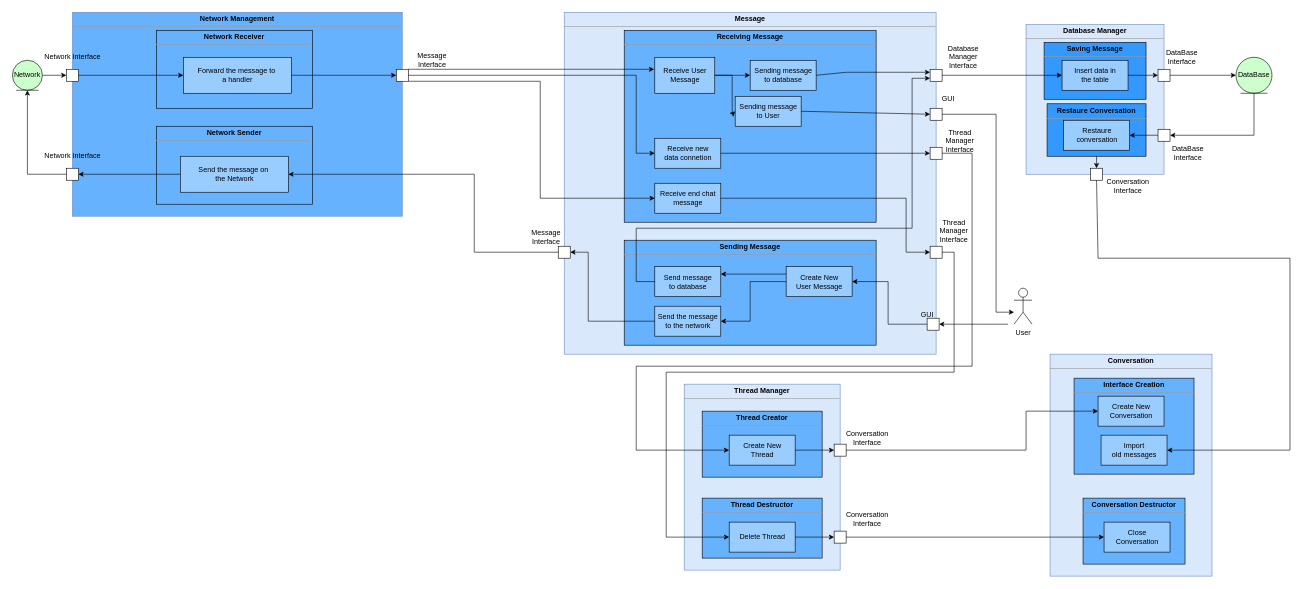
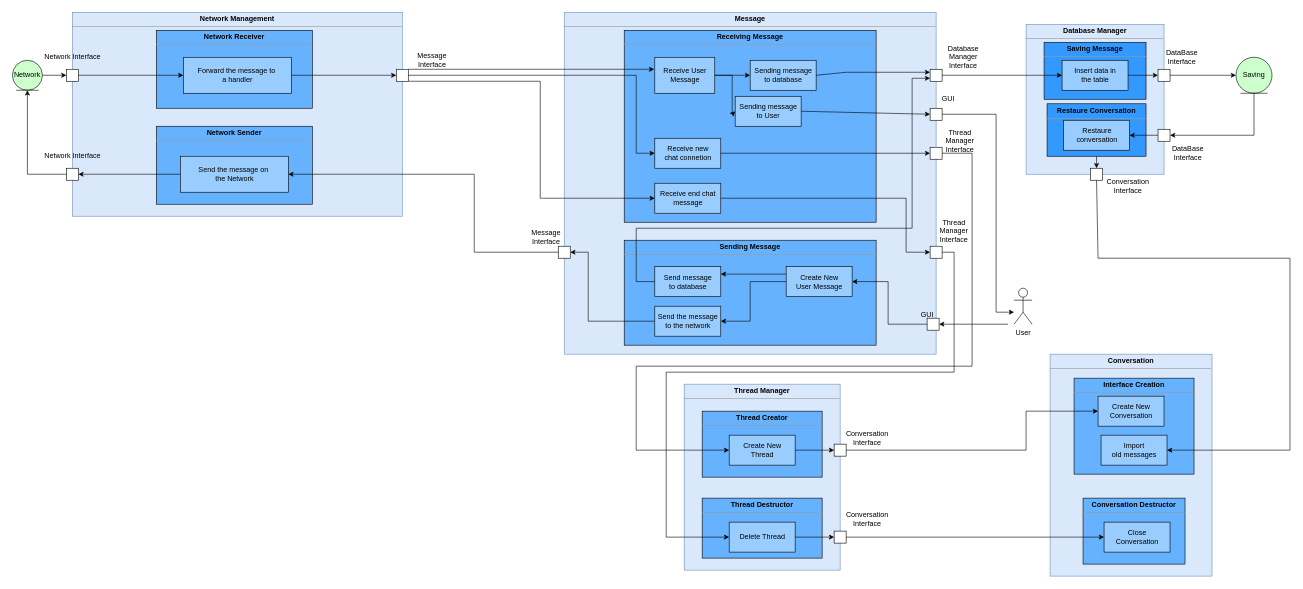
- <mxCell id="55" value="DataBase" style="ellipse;shape=umlEntity;whiteSpace=wrap;html=1;fillColor=#CCFFCC;" parent="1" vertex="1"><mxGeometry x="2060" y="95" width="60" height="60" as="geometry" /></mxCell>
+ <mxCell id="55" value="Saving" style="ellipse;shape=umlEntity;whiteSpace=wrap;html=1;fillColor=#CCFFCC;" parent="1" vertex="1"><mxGeometry x="2060" y="95" width="60" height="60" as="geometry" /></mxCell>
- <mxCell id="3" value="&lt;p style=&quot;margin:0px;margin-top:4px;text-align:center;&quot;&gt;&lt;b&gt;Network Management&lt;/b&gt;&lt;/p&gt;&lt;hr size=&quot;1&quot;&gt;&lt;div style=&quot;height:2px;&quot;&gt;&lt;/div&gt;" style="verticalAlign=top;align=left;overflow=fill;fontSize=12;fontFamily=Helvetica;html=1;fillColor=#66b2ff;strokeColor=#6c8ebf;" parent="1" vertex="1"><mxGeometry x="120" y="20" width="550" height="340" as="geometry" /></mxCell>
+ <mxCell id="3" value="&lt;p style=&quot;margin:0px;margin-top:4px;text-align:center;&quot;&gt;&lt;b&gt;Network Management&lt;/b&gt;&lt;/p&gt;&lt;hr size=&quot;1&quot;&gt;&lt;div style=&quot;height:2px;&quot;&gt;&lt;/div&gt;" style="verticalAlign=top;align=left;overflow=fill;fontSize=12;fontFamily=Helvetica;html=1;fillColor=#dae8fc;strokeColor=#6c8ebf;" parent="1" vertex="1"><mxGeometry x="120" y="20" width="550" height="340" as="geometry" /></mxCell>
- <mxCell id="40" value="&lt;div&gt;Receive new&lt;/div&gt;&lt;div&gt;data connetion&lt;br&gt;&lt;/div&gt;" style="html=1;fillColor=#99CCFF;" parent="1" vertex="1"><mxGeometry x="1091" y="230" width="110" height="50" as="geometry" /></mxCell>
+ <mxCell id="40" value="&lt;div&gt;Receive new&lt;/div&gt;&lt;div&gt;chat connetion&lt;br&gt;&lt;/div&gt;" style="html=1;fillColor=#99CCFF;" parent="1" vertex="1"><mxGeometry x="1091" y="230" width="110" height="50" as="geometry" /></mxCell>
